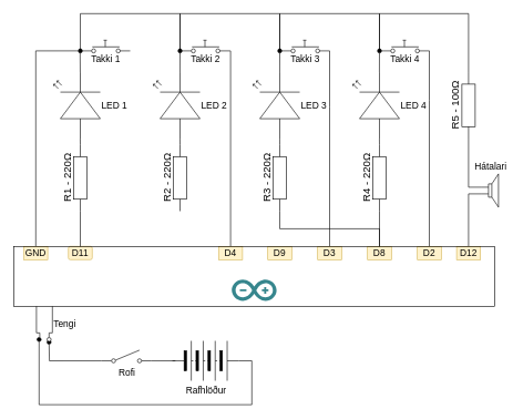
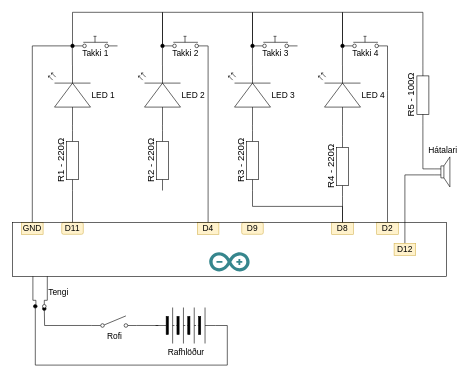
- <mxCell id="8" style="edgeStyle=orthogonalEdgeStyle;rounded=0;orthogonalLoop=1;jettySize=auto;html=1;exitX=1;exitY=0.84;exitDx=0;exitDy=0;exitPerimeter=0;entryX=0.5;entryY=0;entryDx=0;entryDy=0;endArrow=none;endFill=0;" parent="1" source="9" target="17" edge="1"><mxGeometry relative="1" as="geometry"><Array as="points"><mxPoint x="495" y="160" /><mxPoint x="495" y="160" /></Array></mxGeometry></mxCell>
- <mxCell id="43" value="&lt;font style=&quot;font-size: 16px;&quot;&gt;R4 - 220Ω&lt;/font&gt;" style="pointerEvents=1;verticalLabelPosition=middle;shadow=0;dashed=0;align=center;html=1;verticalAlign=middle;shape=mxgraph.electrical.resistors.resistor_1;direction=south;labelPosition=left;horizontal=0;fontSize=16;" parent="1" vertex="1"><mxGeometry x="560" y="217" width="20" height="100" as="geometry" /></mxCell>
+ <mxCell id="43" value="&lt;font style=&quot;font-size: 16px;&quot;&gt;R4 - 220Ω&lt;/font&gt;" style="pointerEvents=1;verticalLabelPosition=middle;shadow=0;dashed=0;align=center;html=1;verticalAlign=middle;shape=mxgraph.electrical.resistors.resistor_1;direction=south;labelPosition=left;horizontal=0;fontSize=16;" parent="1" vertex="1"><mxGeometry x="560" y="227" width="20" height="100" as="geometry" /></mxCell>
- <mxCell id="16" value="&lt;font style=&quot;font-size: 14px&quot;&gt;D9&lt;/font&gt;" style="rounded=0;whiteSpace=wrap;html=1;fillColor=#fff2cc;strokeColor=#d6b656;" parent="1" vertex="1"><mxGeometry x="402" y="370" width="36" height="20" as="geometry" /></mxCell>
+ <mxCell id="16" value="&lt;font style=&quot;font-size: 14px&quot;&gt;D9&lt;/font&gt;" style="whiteSpace=wrap;html=1;fillColor=#fff2cc;strokeColor=#d6b656;rounded=1;" parent="1" vertex="1"><mxGeometry x="402" y="370" width="36" height="20" as="geometry" /></mxCell>
- <mxCell id="17" value="&lt;font style=&quot;font-size: 14px&quot;&gt;D3&lt;/font&gt;" style="rounded=0;whiteSpace=wrap;html=1;fillColor=#fff2cc;strokeColor=#d6b656;" parent="1" vertex="1"><mxGeometry x="477" y="370" width="36" height="20" as="geometry" /></mxCell>
- <mxCell id="24" value="&lt;font style=&quot;font-size: 14px&quot;&gt;D12&lt;/font&gt;" style="rounded=0;whiteSpace=wrap;html=1;fillColor=#fff2cc;strokeColor=#d6b656;" parent="1" vertex="1"><mxGeometry x="686" y="370" width="36" height="20" as="geometry" /></mxCell>
+ <mxCell id="24" value="&lt;font style=&quot;font-size: 14px&quot;&gt;D12&lt;/font&gt;" style="rounded=0;whiteSpace=wrap;html=1;fillColor=#fff2cc;strokeColor=#d6b656;" parent="1" vertex="1"><mxGeometry x="656" y="405" width="36" height="20" as="geometry" /></mxCell>
